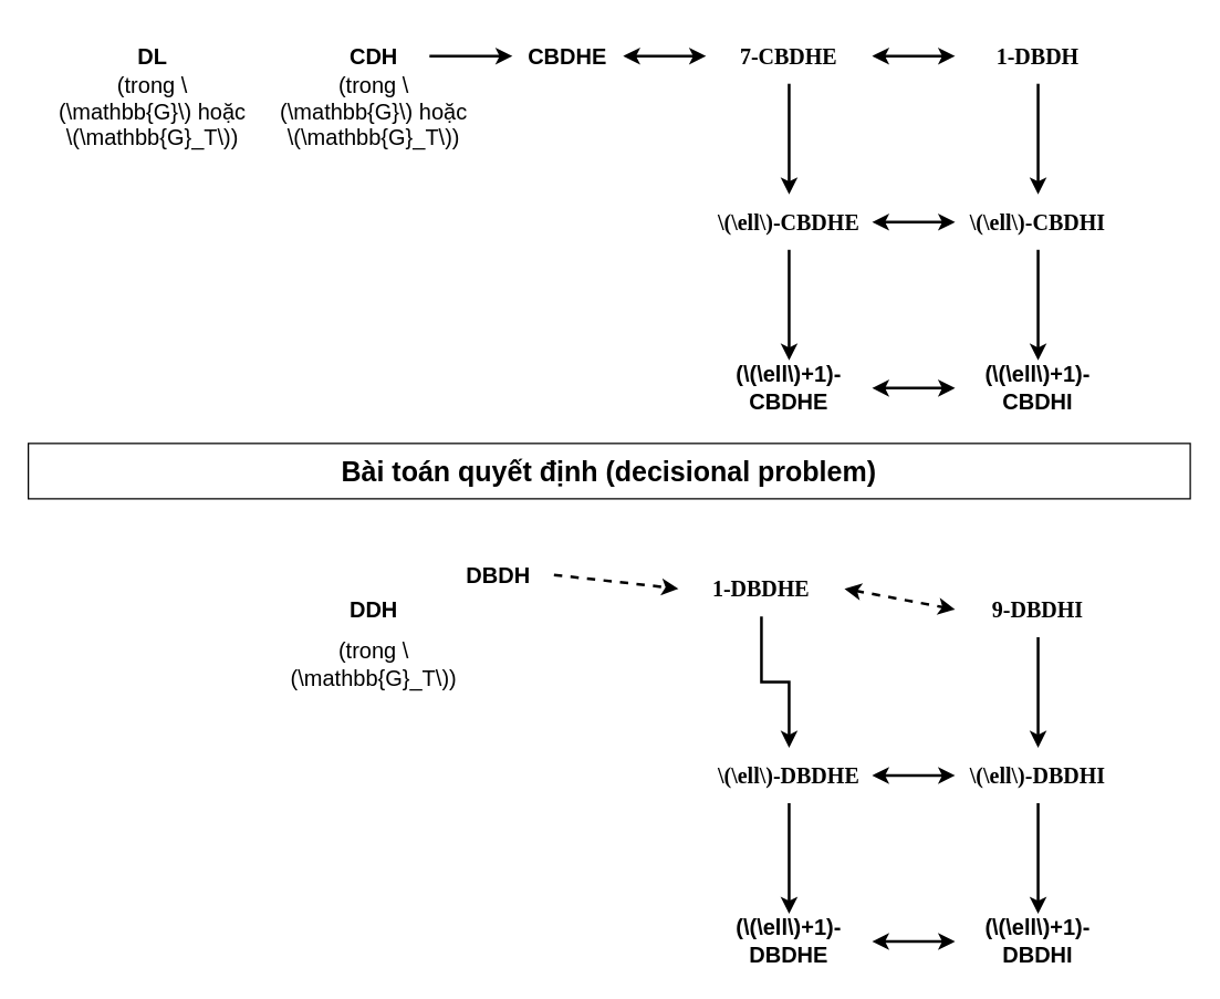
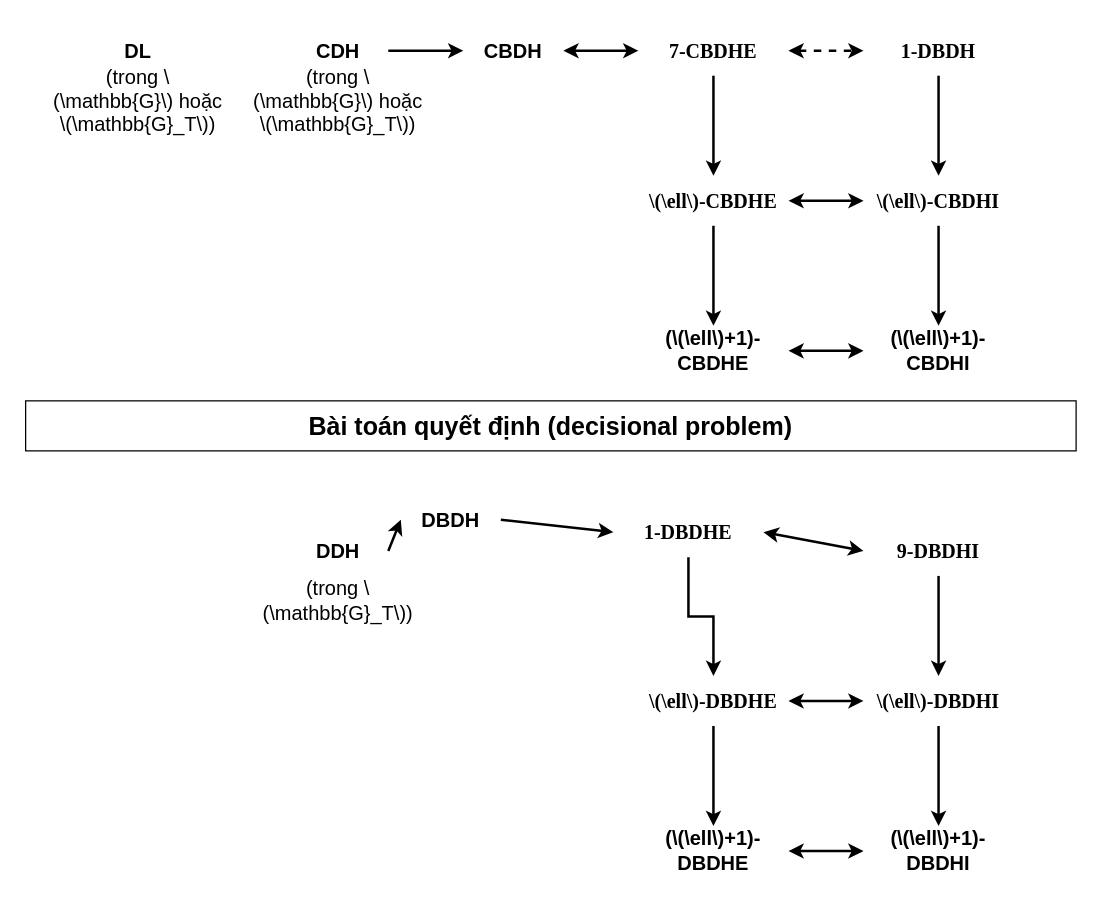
- <mxCell id="3" value="CBDHE" style="text;html=1;strokeColor=none;fillColor=none;align=center;verticalAlign=middle;whiteSpace=wrap;rounded=0;fontSize=16;fontStyle=1" parent="1" vertex="1"><mxGeometry x="370" y="20" width="80" height="40" as="geometry" /></mxCell>
+ <mxCell id="3" value="CBDH" style="text;html=1;strokeColor=none;fillColor=none;align=center;verticalAlign=middle;whiteSpace=wrap;rounded=0;fontSize=16;fontStyle=1" parent="1" vertex="1"><mxGeometry x="370" y="20" width="80" height="40" as="geometry" /></mxCell>
- <mxCell id="18" value="" style="endArrow=classic;startArrow=classic;html=1;fontFamily=Tahoma;fontSize=16;exitX=1;exitY=0.5;exitDx=0;exitDy=0;entryX=0;entryY=0.5;entryDx=0;entryDy=0;strokeWidth=2;" parent="1" source="12" target="13" edge="1"><mxGeometry width="50" height="50" relative="1" as="geometry"><mxPoint x="660" y="10" as="sourcePoint" /><mxPoint x="710" y="-40" as="targetPoint" /></mxGeometry></mxCell>
+ <mxCell id="18" value="" style="endArrow=classic;startArrow=classic;html=1;fontFamily=Tahoma;fontSize=16;exitX=1;exitY=0.5;exitDx=0;exitDy=0;entryX=0;entryY=0.5;entryDx=0;entryDy=0;strokeWidth=2;dashed=1;" parent="1" source="12" target="13" edge="1"><mxGeometry width="50" height="50" relative="1" as="geometry"><mxPoint x="660" y="10" as="sourcePoint" /><mxPoint x="710" y="-40" as="targetPoint" /></mxGeometry></mxCell>
- <mxCell id="39" value="" style="endArrow=classic;html=1;strokeWidth=2;entryX=0;entryY=0.5;entryDx=0;entryDy=0;exitX=1;exitY=0.5;exitDx=0;exitDy=0;dashed=1;" edge="1" parent="1" source="36" target="29"><mxGeometry width="50" height="50" relative="1" as="geometry"><mxPoint x="440" y="570" as="sourcePoint" /><mxPoint x="490" y="520" as="targetPoint" /></mxGeometry></mxCell>
+ <mxCell id="39" value="" style="endArrow=classic;html=1;strokeWidth=2;entryX=0;entryY=0.5;entryDx=0;entryDy=0;exitX=1;exitY=0.5;exitDx=0;exitDy=0;" edge="1" parent="1" source="36" target="29"><mxGeometry width="50" height="50" relative="1" as="geometry"><mxPoint x="440" y="570" as="sourcePoint" /><mxPoint x="490" y="520" as="targetPoint" /></mxGeometry></mxCell>
+ <mxCell id="38" value="" style="endArrow=classic;html=1;strokeWidth=2;entryX=0;entryY=0.5;entryDx=0;entryDy=0;exitX=1;exitY=0.5;exitDx=0;exitDy=0;" edge="1" parent="1" source="25" target="36"><mxGeometry width="50" height="50" relative="1" as="geometry"><mxPoint x="90" y="610" as="sourcePoint" /><mxPoint x="140" y="560" as="targetPoint" /></mxGeometry></mxCell>
- <mxCell id="35" value="" style="endArrow=classic;startArrow=classic;html=1;fontFamily=Tahoma;fontSize=16;exitX=1;exitY=0.5;exitDx=0;exitDy=0;entryX=0;entryY=0.5;entryDx=0;entryDy=0;strokeWidth=2;dashed=1;" edge="1" parent="1" source="29" target="30"><mxGeometry width="50" height="50" relative="1" as="geometry"><mxPoint x="660" y="410" as="sourcePoint" /><mxPoint x="710" y="360" as="targetPoint" /></mxGeometry></mxCell>
+ <mxCell id="35" value="" style="endArrow=classic;startArrow=classic;html=1;fontFamily=Tahoma;fontSize=16;exitX=1;exitY=0.5;exitDx=0;exitDy=0;entryX=0;entryY=0.5;entryDx=0;entryDy=0;strokeWidth=2;" edge="1" parent="1" source="29" target="30"><mxGeometry width="50" height="50" relative="1" as="geometry"><mxPoint x="660" y="410" as="sourcePoint" /><mxPoint x="710" y="360" as="targetPoint" /></mxGeometry></mxCell>
